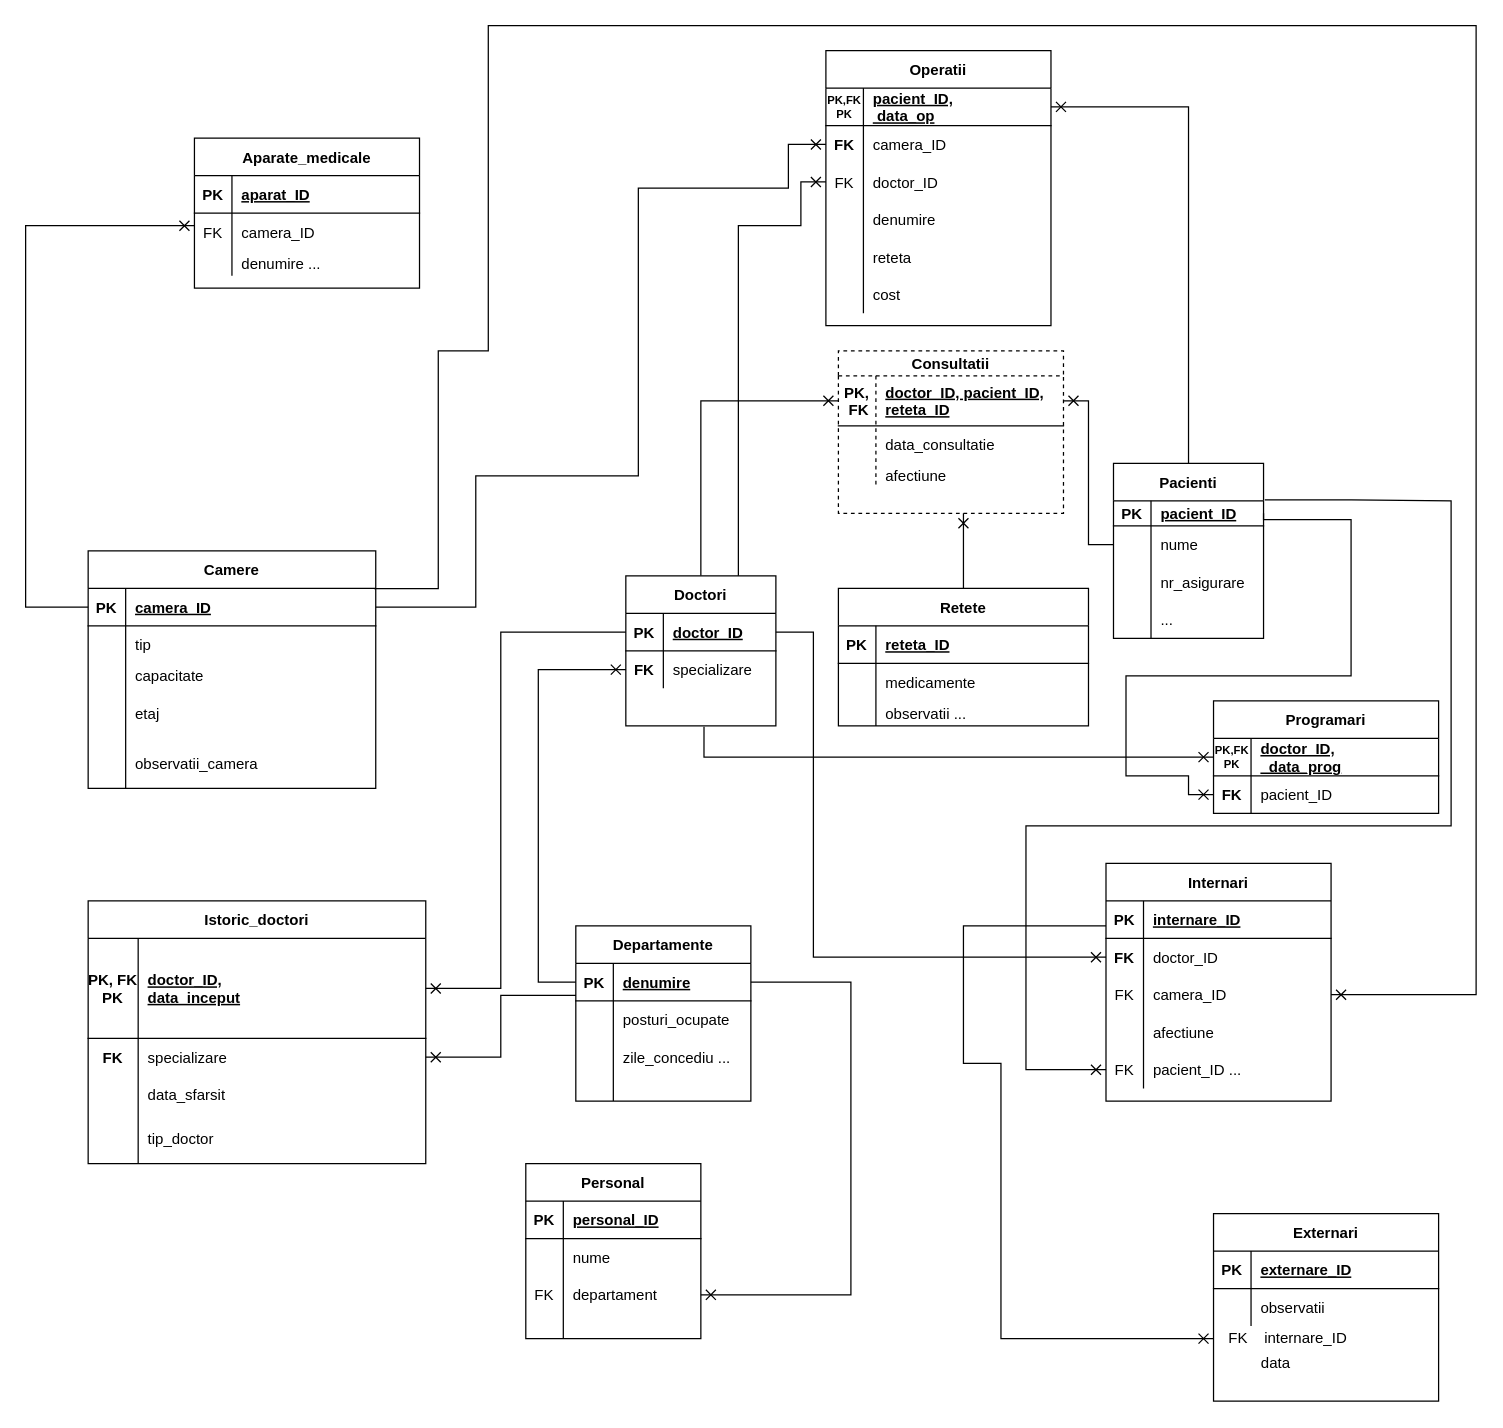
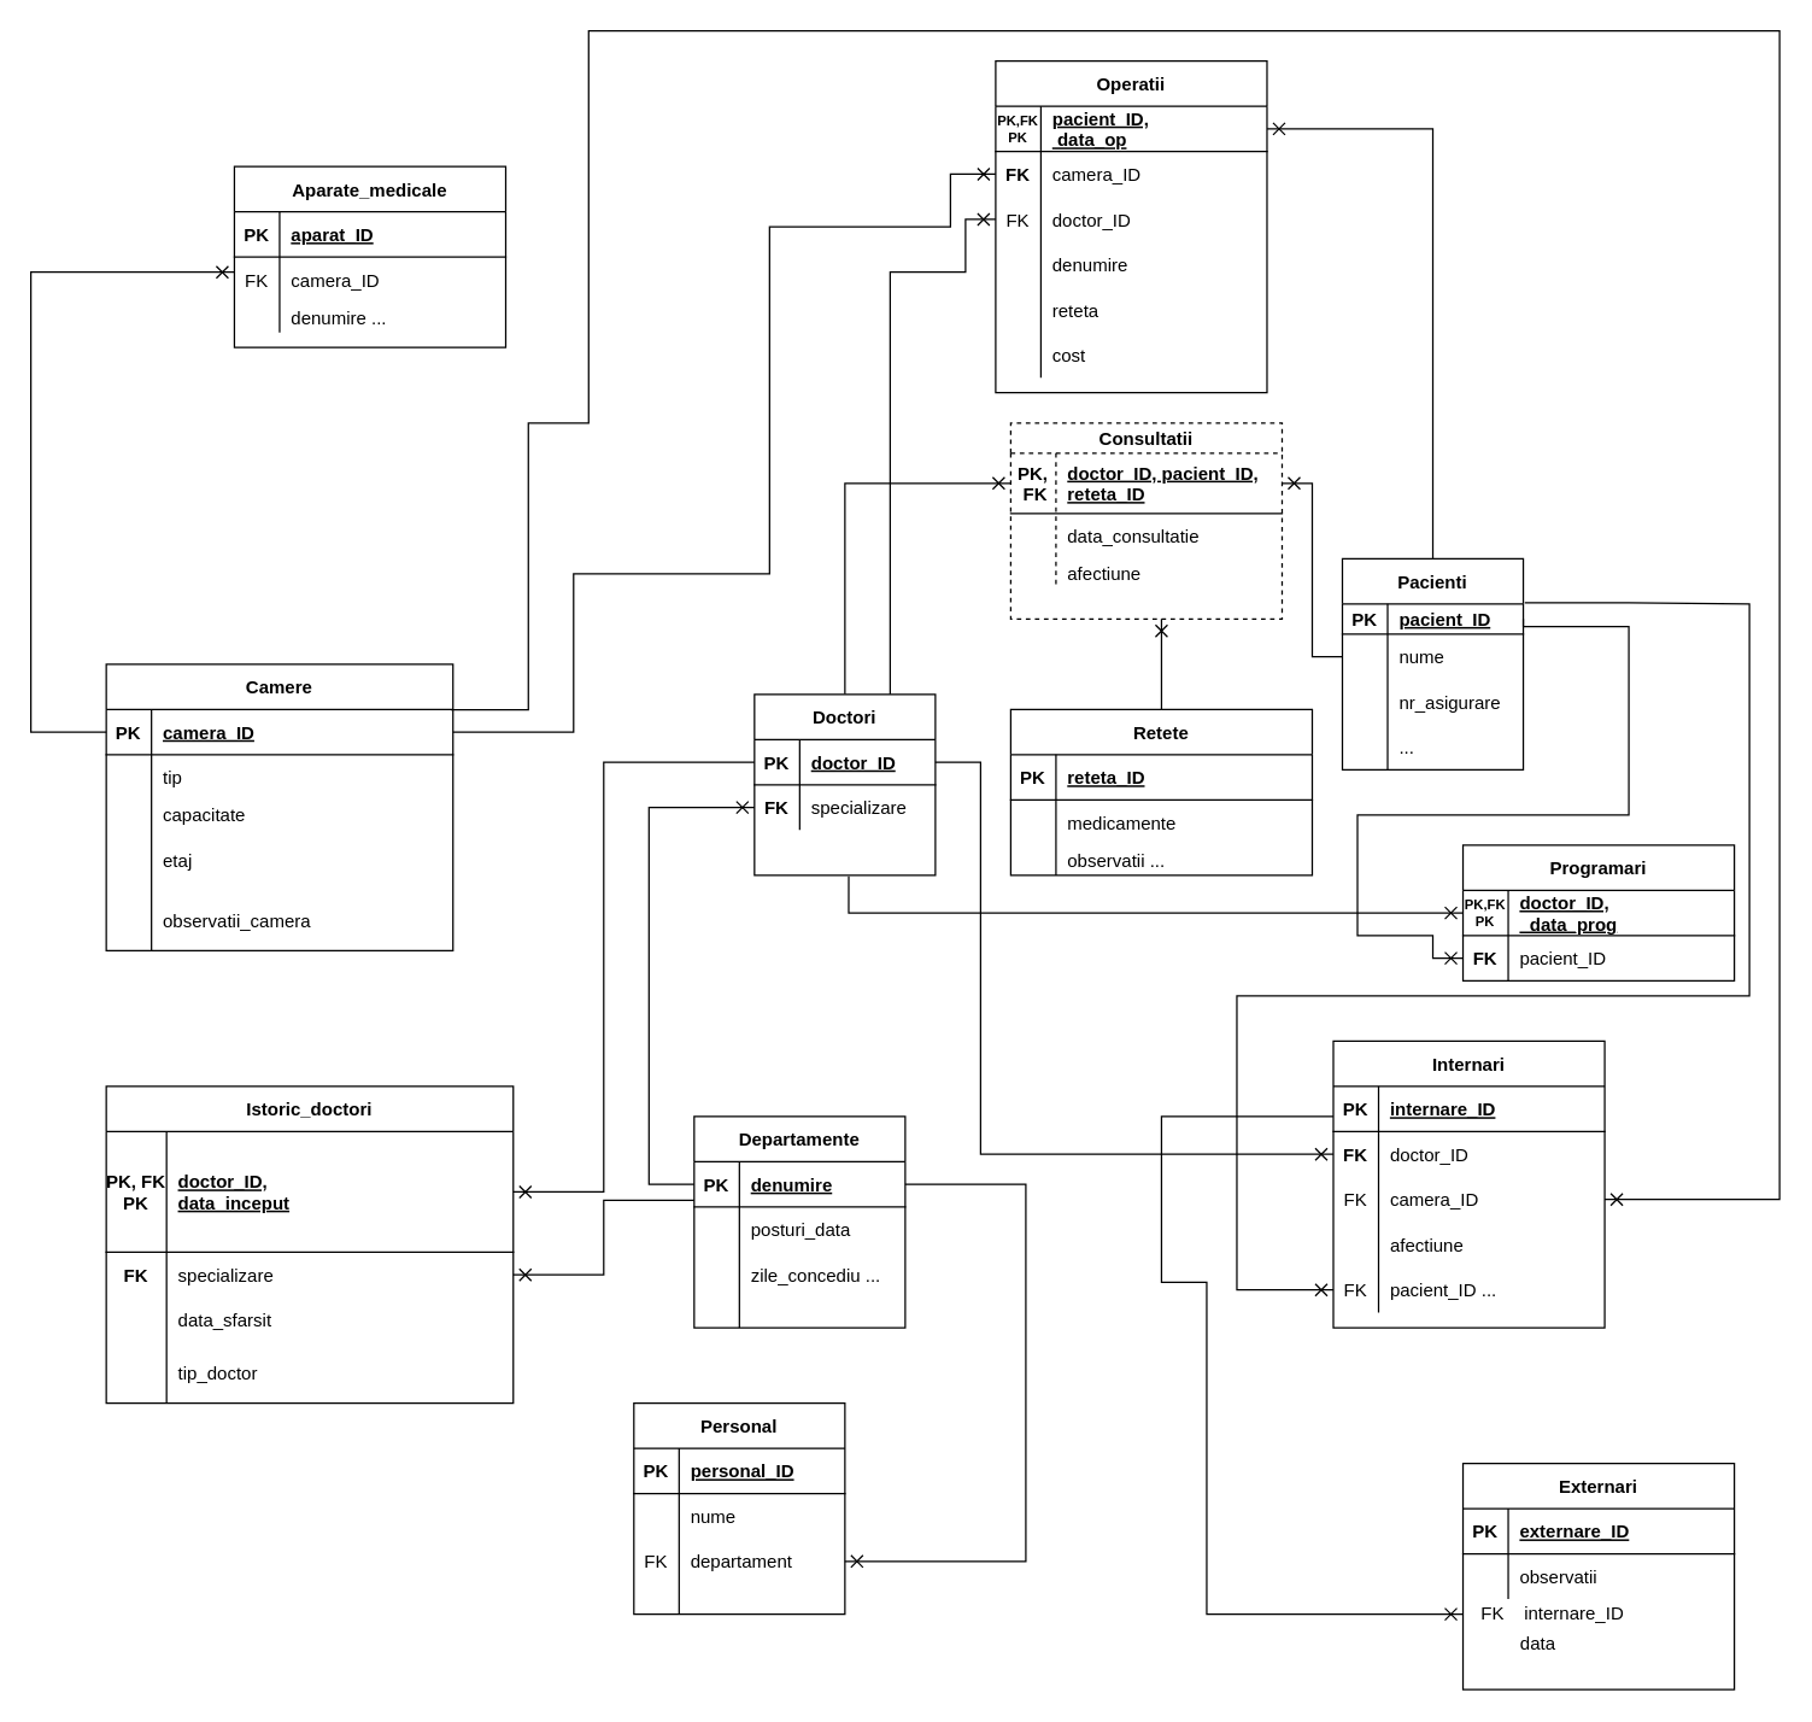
- <mxCell id="138" value="posturi_ocupate" style="shape=partialRectangle;connectable=0;fillColor=none;top=0;left=0;bottom=0;right=0;align=left;spacingLeft=6;fontStyle=0;overflow=hidden;" parent="136" vertex="1"><mxGeometry x="30" width="110" height="30" as="geometry" /></mxCell>
+ <mxCell id="138" value="posturi_data" style="shape=partialRectangle;connectable=0;fillColor=none;top=0;left=0;bottom=0;right=0;align=left;spacingLeft=6;fontStyle=0;overflow=hidden;" parent="136" vertex="1"><mxGeometry x="30" width="110" height="30" as="geometry" /></mxCell>
